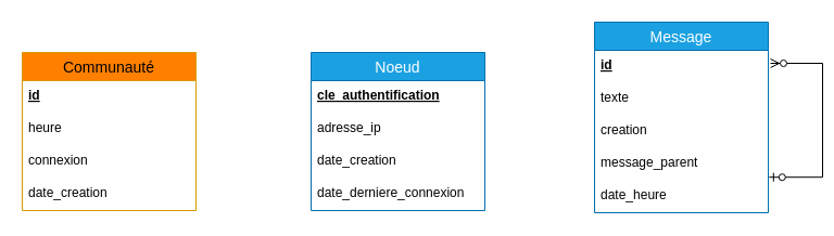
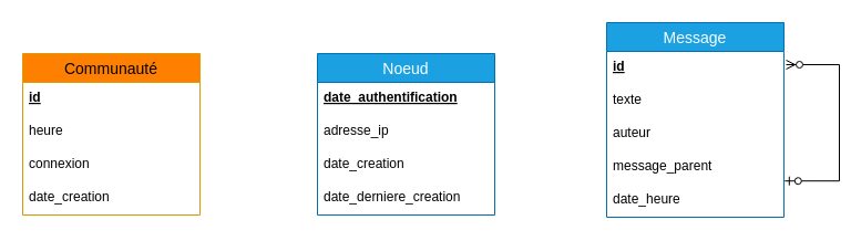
- <mxCell id="3" value="cle_authentification" style="text;strokeColor=none;fillColor=none;spacingLeft=4;spacingRight=4;overflow=hidden;rotatable=0;points=[[0,0.5],[1,0.5]];portConstraint=eastwest;fontSize=12;fontStyle=5" parent="2" vertex="1"><mxGeometry y="26" width="160" height="30" as="geometry" /></mxCell>
+ <mxCell id="3" value="date_authentification" style="text;strokeColor=none;fillColor=none;spacingLeft=4;spacingRight=4;overflow=hidden;rotatable=0;points=[[0,0.5],[1,0.5]];portConstraint=eastwest;fontSize=12;fontStyle=5" parent="2" vertex="1"><mxGeometry y="26" width="160" height="30" as="geometry" /></mxCell>
- <mxCell id="10" value="creation" style="text;strokeColor=none;fillColor=none;spacingLeft=4;spacingRight=4;overflow=hidden;rotatable=0;points=[[0,0.5],[1,0.5]];portConstraint=eastwest;fontSize=12;" parent="7" vertex="1"><mxGeometry y="86" width="160" height="30" as="geometry" /></mxCell>
+ <mxCell id="10" value="auteur" style="text;strokeColor=none;fillColor=none;spacingLeft=4;spacingRight=4;overflow=hidden;rotatable=0;points=[[0,0.5],[1,0.5]];portConstraint=eastwest;fontSize=12;" parent="7" vertex="1"><mxGeometry y="86" width="160" height="30" as="geometry" /></mxCell>
- <mxCell id="6" value="date_derniere_connexion" style="text;strokeColor=none;fillColor=none;spacingLeft=4;spacingRight=4;overflow=hidden;rotatable=0;points=[[0,0.5],[1,0.5]];portConstraint=eastwest;fontSize=12;" parent="2" vertex="1"><mxGeometry y="116" width="160" height="30" as="geometry" /></mxCell>
+ <mxCell id="6" value="date_derniere_creation" style="text;strokeColor=none;fillColor=none;spacingLeft=4;spacingRight=4;overflow=hidden;rotatable=0;points=[[0,0.5],[1,0.5]];portConstraint=eastwest;fontSize=12;" parent="2" vertex="1"><mxGeometry y="116" width="160" height="30" as="geometry" /></mxCell>
